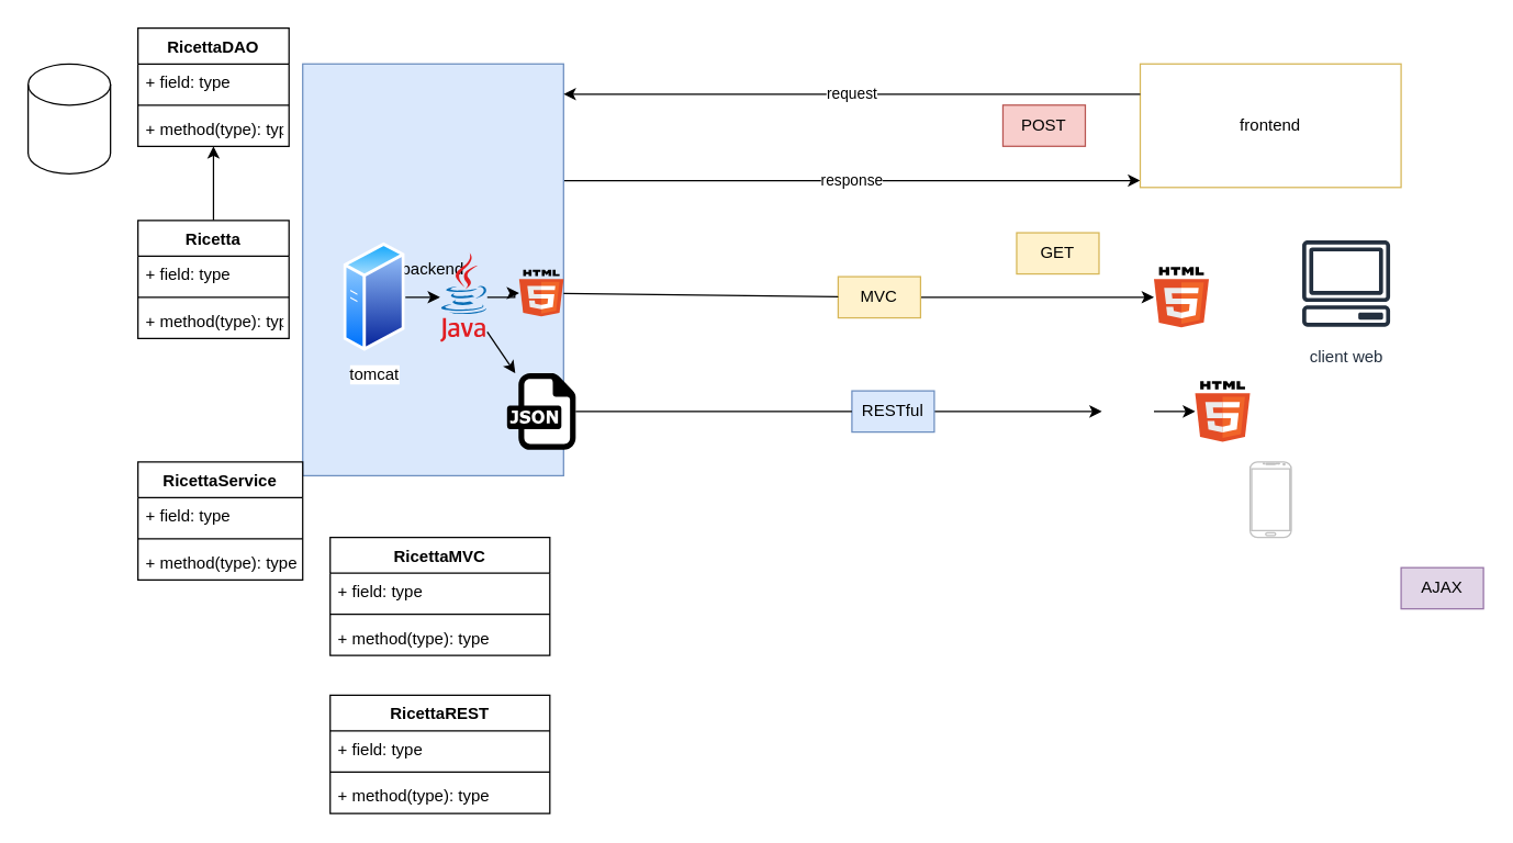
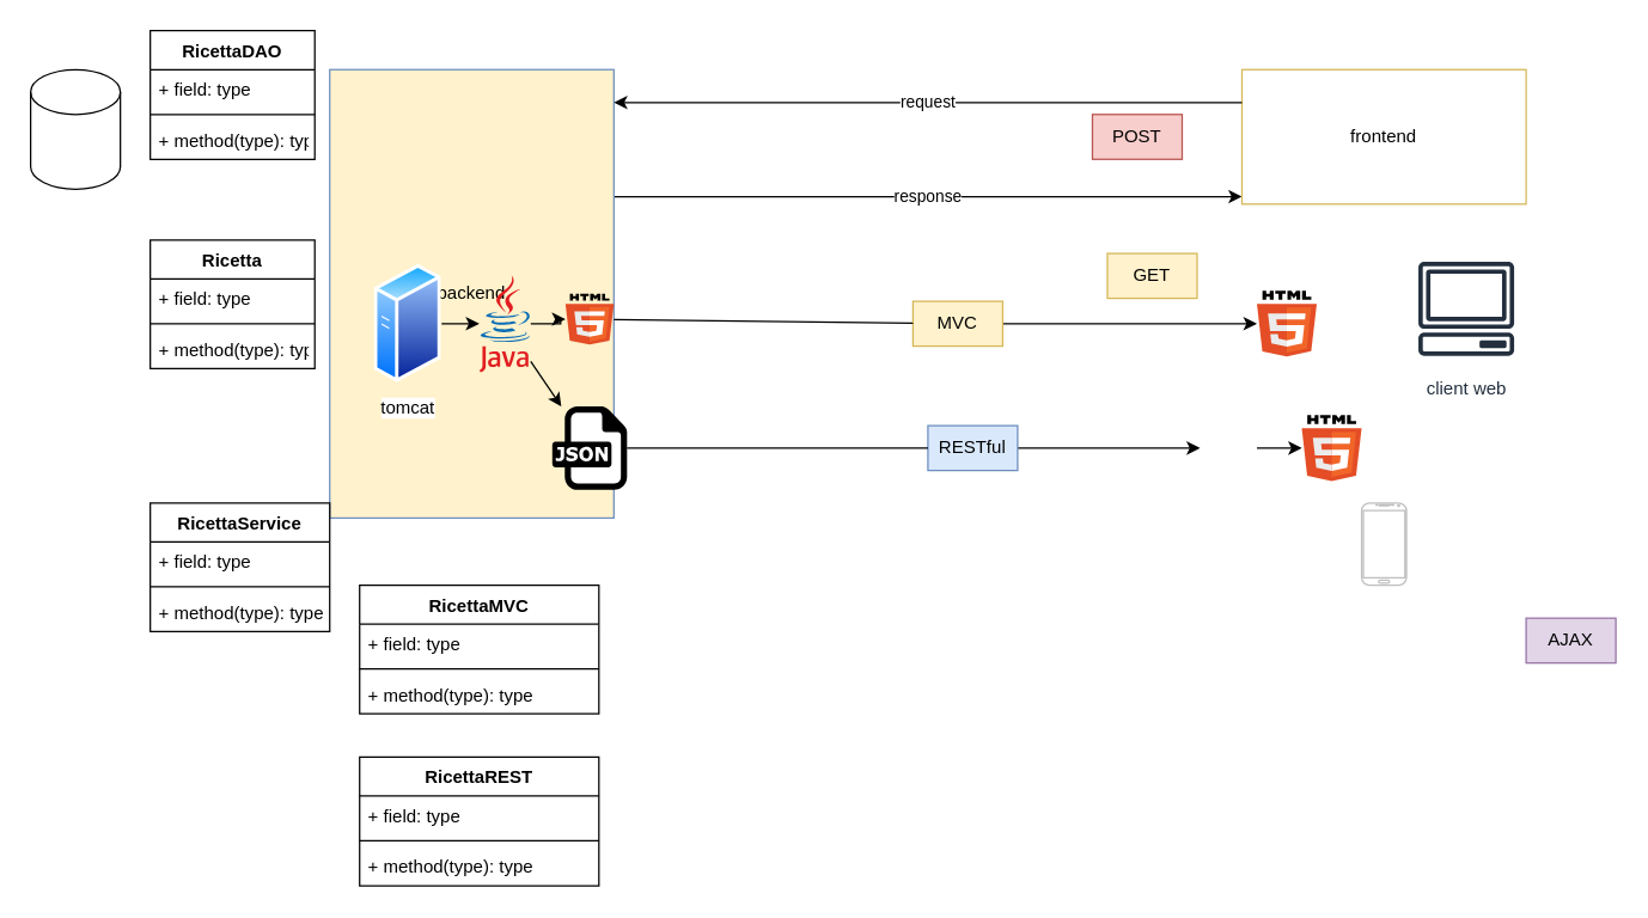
- <mxCell id="25" value="" style="edgeStyle=orthogonalEdgeStyle;rounded=0;orthogonalLoop=1;jettySize=auto;html=1;" edge="1" parent="1" source="26" target="30"><mxGeometry relative="1" as="geometry" /></mxCell>
- <mxCell id="4" value="backend" style="rounded=0;whiteSpace=wrap;html=1;fillColor=#dae8fc;strokeColor=#6c8ebf;" vertex="1" parent="1"><mxGeometry x="220" y="46" width="190" height="300" as="geometry" /></mxCell>
+ <mxCell id="4" value="backend" style="rounded=0;whiteSpace=wrap;html=1;fillColor=#fff2cc;strokeColor=#6c8ebf;" vertex="1" parent="1"><mxGeometry x="220" y="46" width="190" height="300" as="geometry" /></mxCell>
